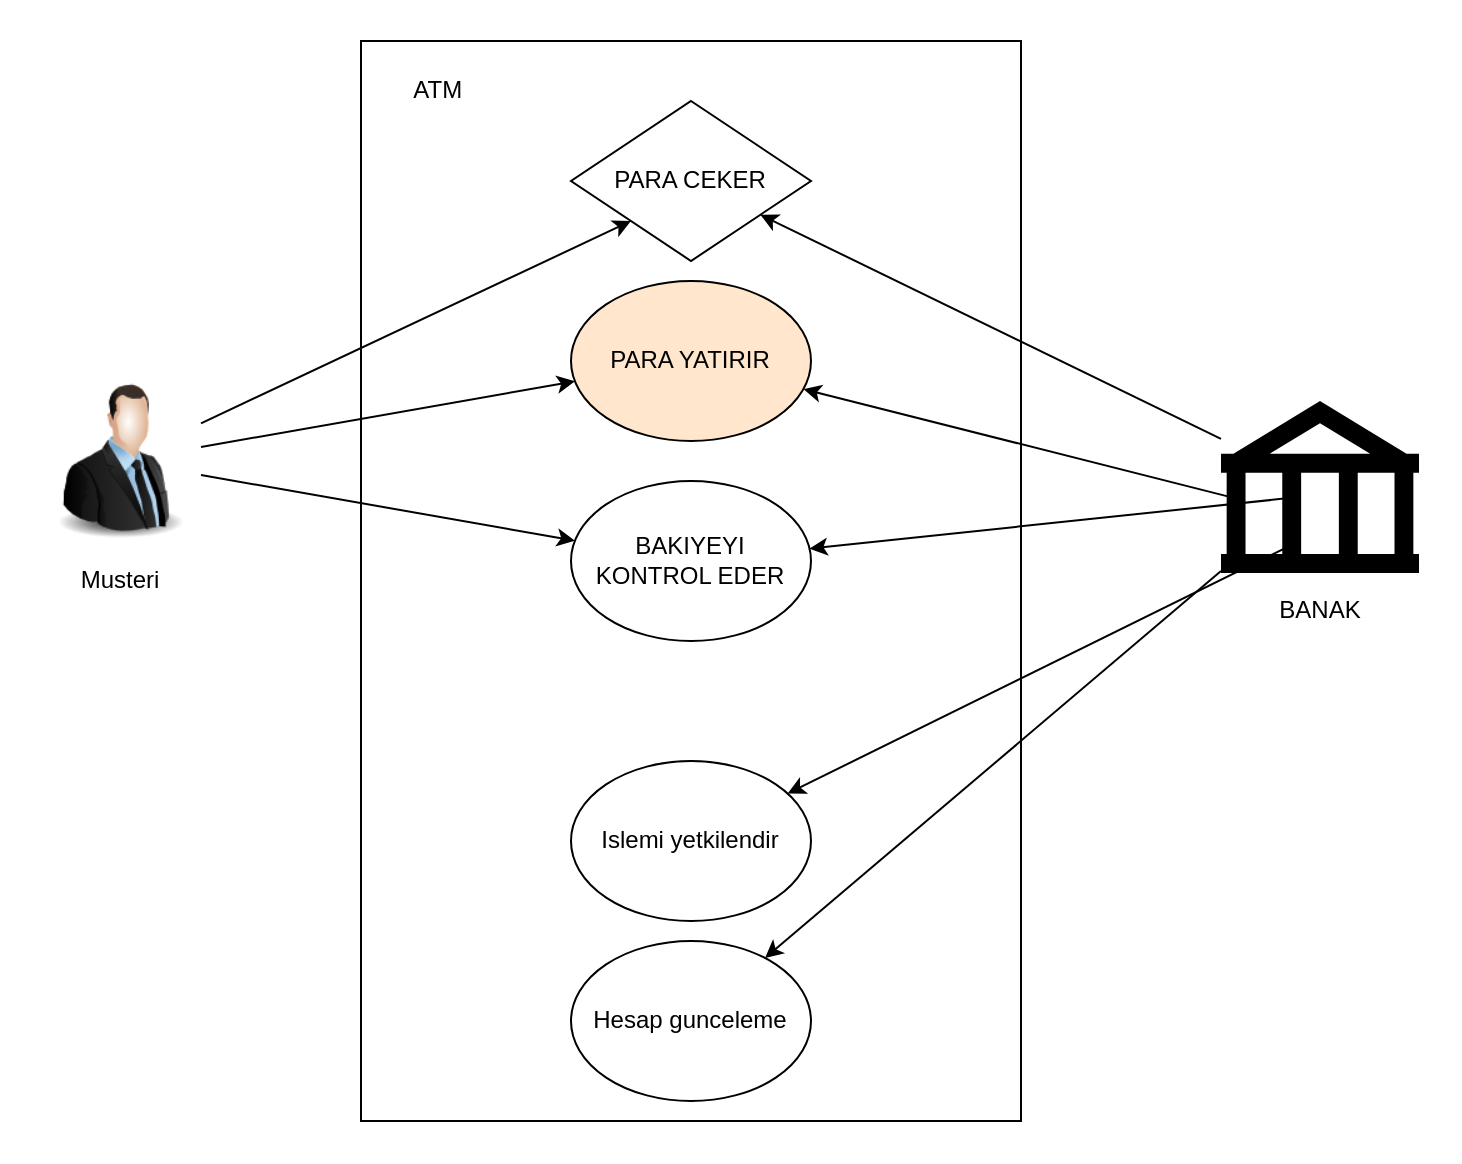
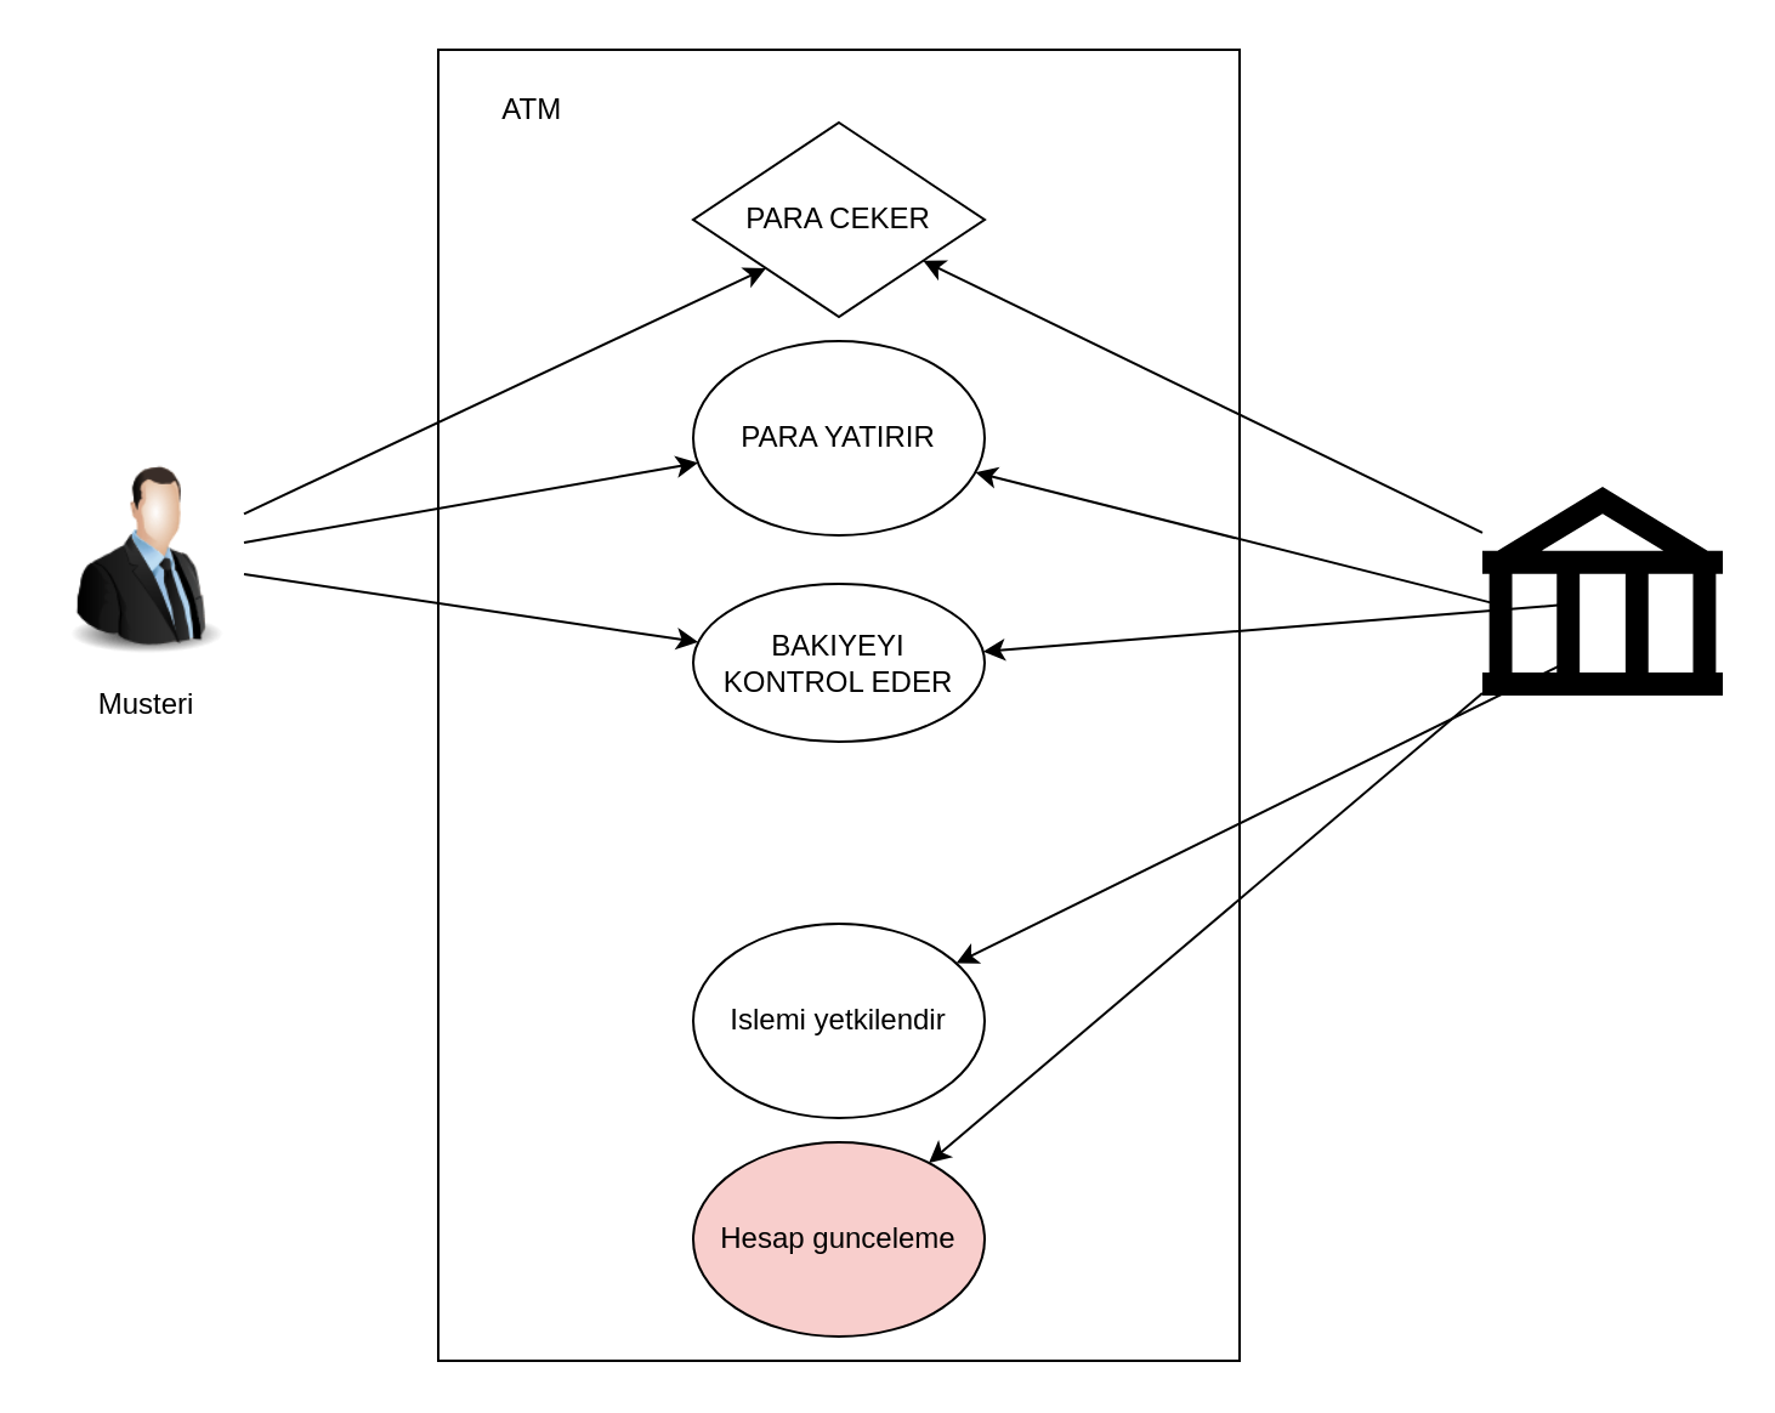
- <mxCell id="4" value="PARA YATIRIR" style="ellipse;whiteSpace=wrap;html=1;fillColor=#ffe6cc;" vertex="1" parent="1"><mxGeometry x="285" y="140" width="120" height="80" as="geometry" /></mxCell>
+ <mxCell id="4" value="PARA YATIRIR" style="ellipse;whiteSpace=wrap;html=1;" vertex="1" parent="1"><mxGeometry x="285" y="140" width="120" height="80" as="geometry" /></mxCell>
- <mxCell id="5" value="BAKIYEYI&lt;br&gt;KONTROL EDER" style="ellipse;whiteSpace=wrap;html=1;" vertex="1" parent="1"><mxGeometry x="285" y="240" width="120" height="80" as="geometry" /></mxCell>
+ <mxCell id="5" value="BAKIYEYI&lt;br&gt;KONTROL EDER" style="ellipse;whiteSpace=wrap;html=1;" vertex="1" parent="1"><mxGeometry x="285" y="240" width="120" height="65" as="geometry" /></mxCell>
- <mxCell id="10" value="BANAK" style="text;html=1;align=center;verticalAlign=middle;whiteSpace=wrap;rounded=0;" vertex="1" parent="1"><mxGeometry x="629.5" y="290" width="60" height="30" as="geometry" /></mxCell>
- <mxCell id="7" value="Hesap gunceleme" style="ellipse;whiteSpace=wrap;html=1;" vertex="1" parent="1"><mxGeometry x="285" y="470" width="120" height="80" as="geometry" /></mxCell>
+ <mxCell id="7" value="Hesap gunceleme" style="ellipse;whiteSpace=wrap;html=1;fillColor=#f8cecc;" vertex="1" parent="1"><mxGeometry x="285" y="470" width="120" height="80" as="geometry" /></mxCell>
